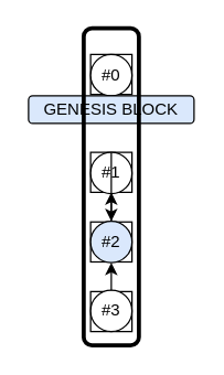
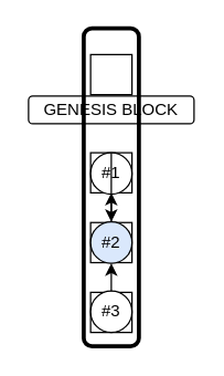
- <mxCell id="7" value="#0" style="ellipse;whiteSpace=wrap;html=1;" parent="1" vertex="1"><mxGeometry x="65" y="39" width="30" height="30" as="geometry" /></mxCell>
- <mxCell id="8" value="GENESIS BLOCK" style="rounded=1;whiteSpace=wrap;html=1;fillColor=#dae8fc;" parent="1" vertex="1"><mxGeometry x="20" y="69" width="120" height="20" as="geometry" /></mxCell>
+ <mxCell id="8" value="GENESIS BLOCK" style="rounded=1;whiteSpace=wrap;html=1;" parent="1" vertex="1"><mxGeometry x="20" y="69" width="120" height="20" as="geometry" /></mxCell>
